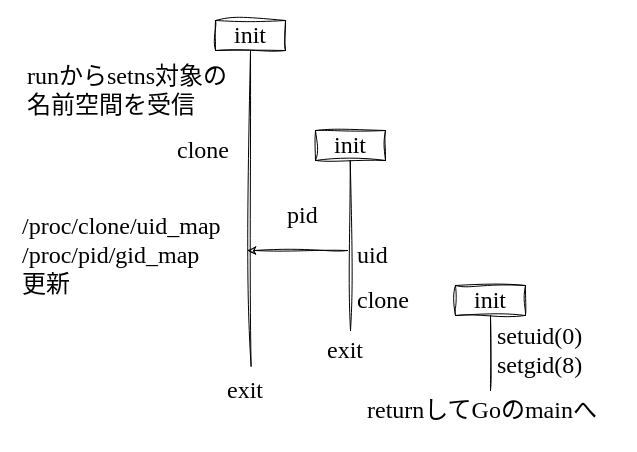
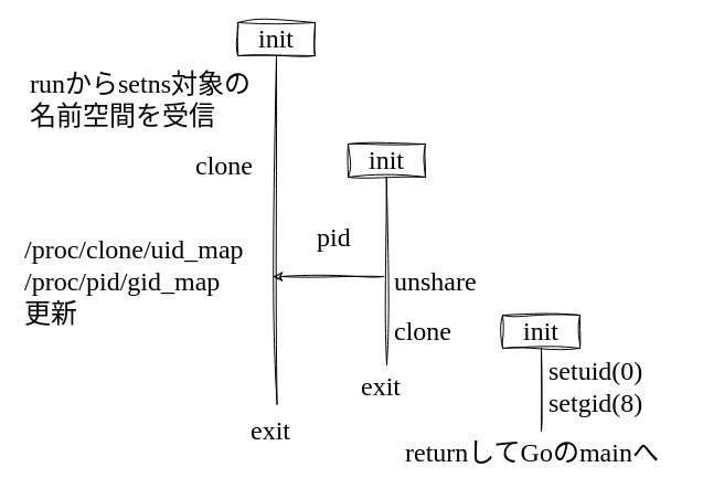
- <mxCell id="9" value="&lt;span style=&quot;font-size: 24px;&quot;&gt;uid&lt;/span&gt;" style="text;html=1;align=left;verticalAlign=middle;whiteSpace=wrap;rounded=0;fontFamily=Architects Daughter;fontSource=https%3A%2F%2Ffonts.googleapis.com%2Fcss%3Ffamily%3DArchitects%2BDaughter;" parent="1" vertex="1"><mxGeometry x="355" y="230" width="100" height="50" as="geometry" /></mxCell>
+ <mxCell id="9" value="&lt;span style=&quot;font-size: 24px;&quot;&gt;unshare&lt;/span&gt;" style="text;html=1;align=left;verticalAlign=middle;whiteSpace=wrap;rounded=0;fontFamily=Architects Daughter;fontSource=https%3A%2F%2Ffonts.googleapis.com%2Fcss%3Ffamily%3DArchitects%2BDaughter;" parent="1" vertex="1"><mxGeometry x="355" y="230" width="100" height="50" as="geometry" /></mxCell>
